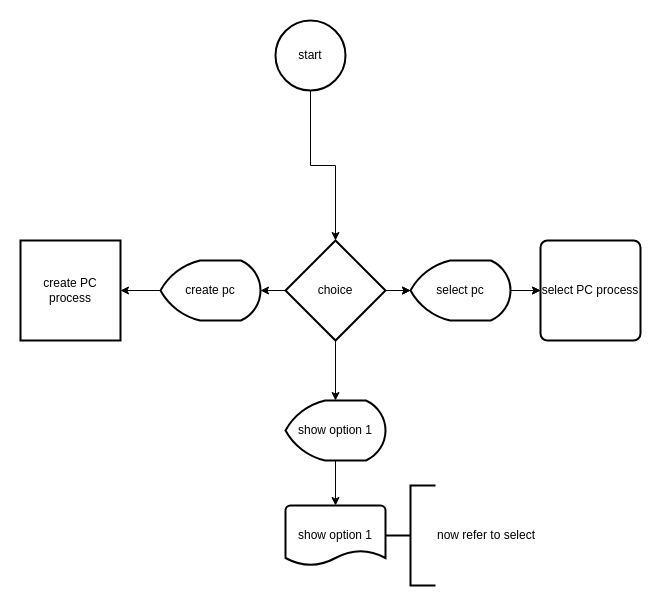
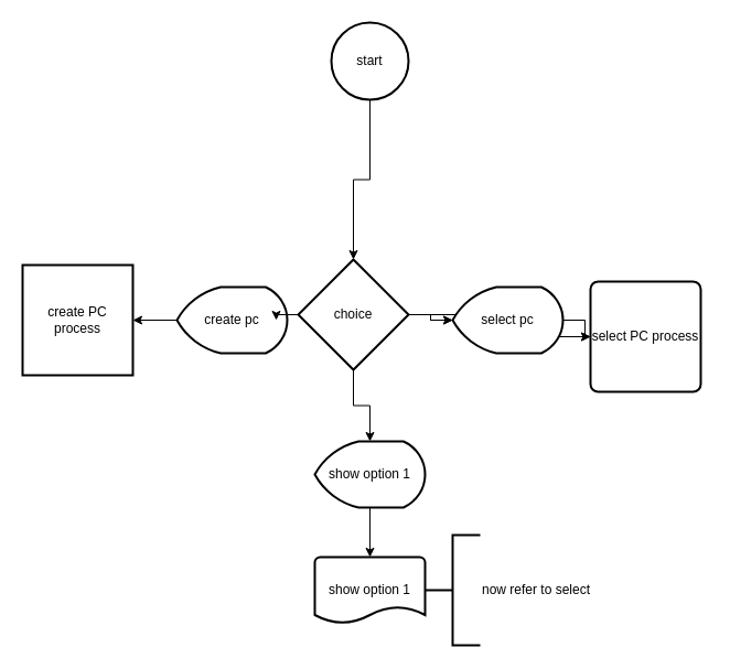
- <mxCell id="3" value="start" style="strokeWidth=2;html=1;shape=mxgraph.flowchart.start_2;whiteSpace=wrap;" parent="1" vertex="1"><mxGeometry x="275" y="20" width="70" height="70" as="geometry" /></mxCell>
+ <mxCell id="3" value="start" style="strokeWidth=2;html=1;shape=mxgraph.flowchart.start_2;whiteSpace=wrap;" parent="1" vertex="1"><mxGeometry x="300" y="20" width="70" height="70" as="geometry" /></mxCell>
- <mxCell id="8" value="choice" style="strokeWidth=2;html=1;shape=mxgraph.flowchart.decision;whiteSpace=wrap;" parent="1" vertex="1"><mxGeometry x="285" y="240" width="100" height="100" as="geometry" /></mxCell>
+ <mxCell id="8" value="choice" style="strokeWidth=2;html=1;shape=mxgraph.flowchart.decision;whiteSpace=wrap;" parent="1" vertex="1"><mxGeometry x="270" y="235" width="100" height="100" as="geometry" /></mxCell>
- <mxCell id="10" value="select PC process" style="rounded=1;whiteSpace=wrap;html=1;absoluteArcSize=1;arcSize=14;strokeWidth=2;" parent="1" vertex="1"><mxGeometry x="540" y="240" width="100" height="100" as="geometry" /></mxCell>
+ <mxCell id="10" value="select PC process" style="rounded=1;whiteSpace=wrap;html=1;absoluteArcSize=1;arcSize=14;strokeWidth=2;" parent="1" vertex="1"><mxGeometry x="535" y="255" width="100" height="100" as="geometry" /></mxCell>
